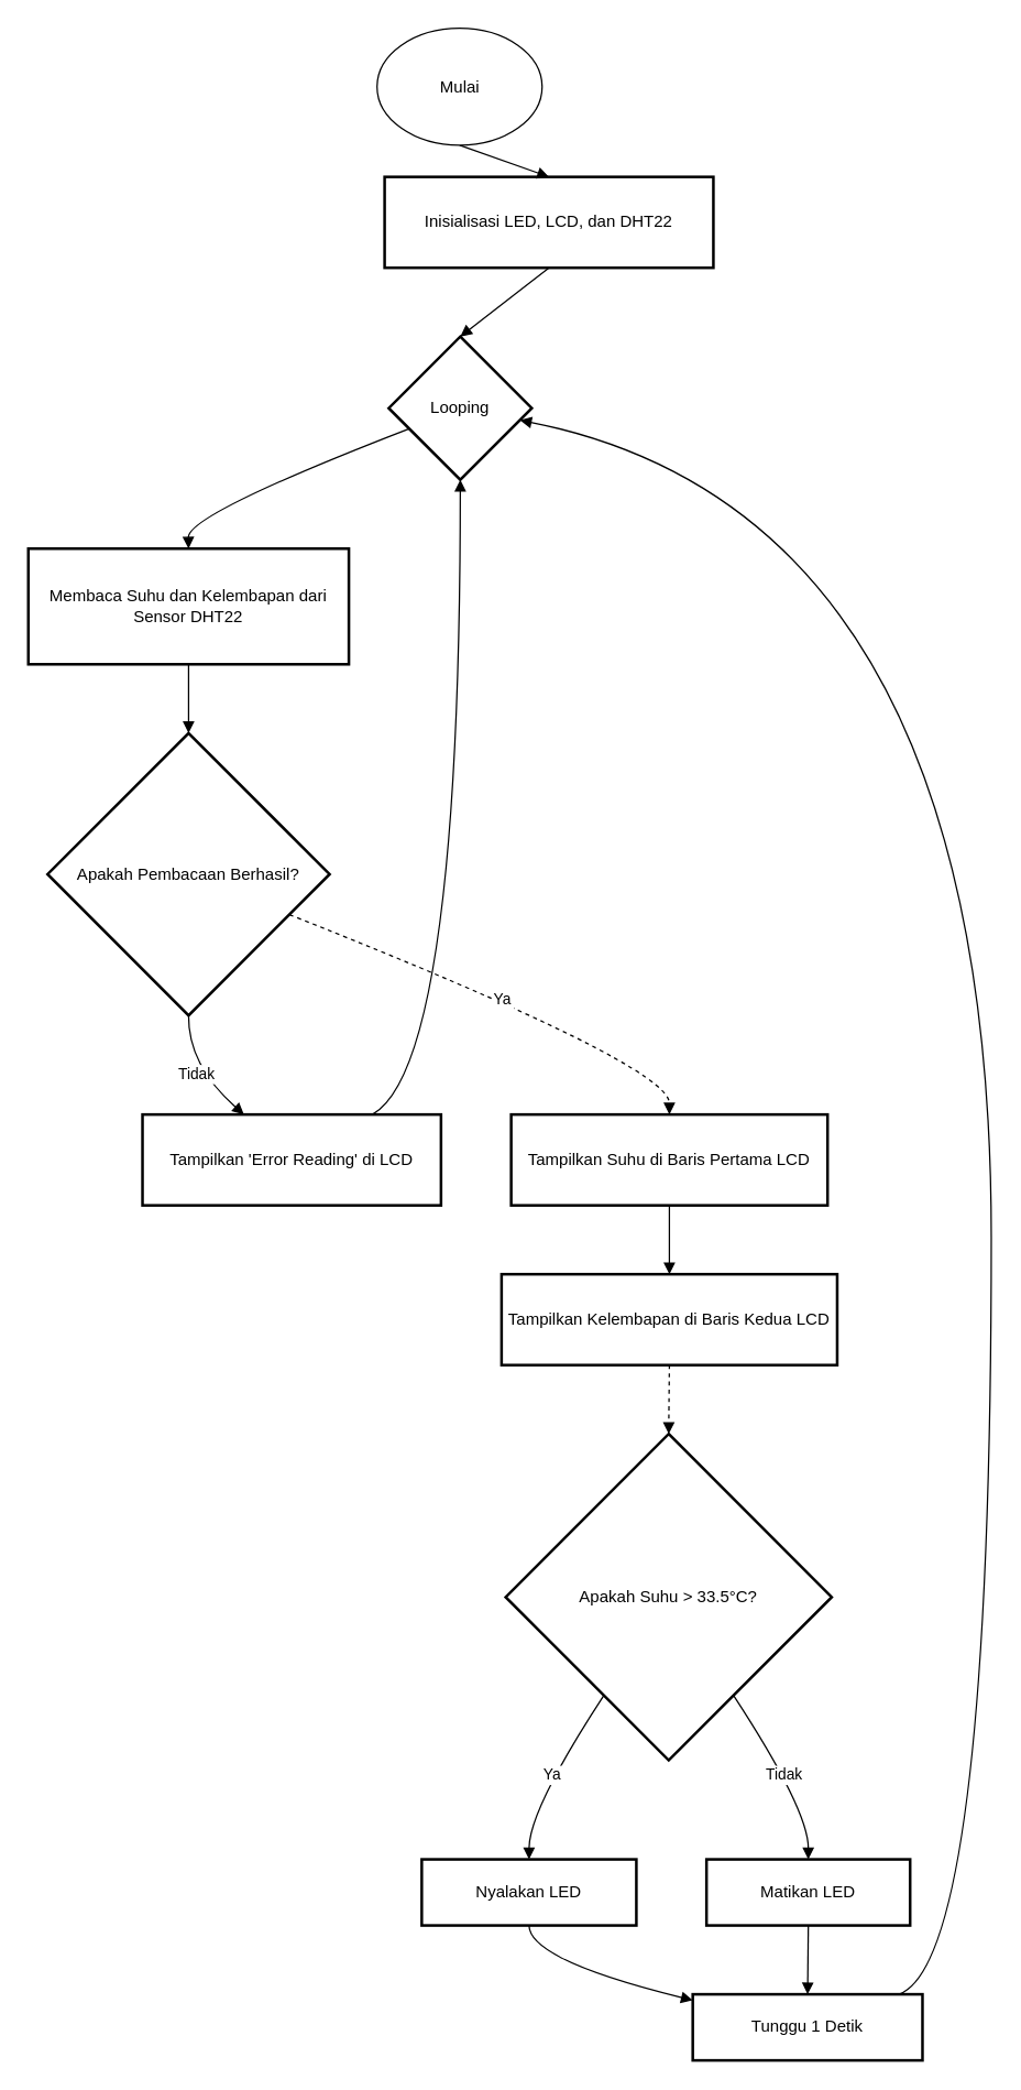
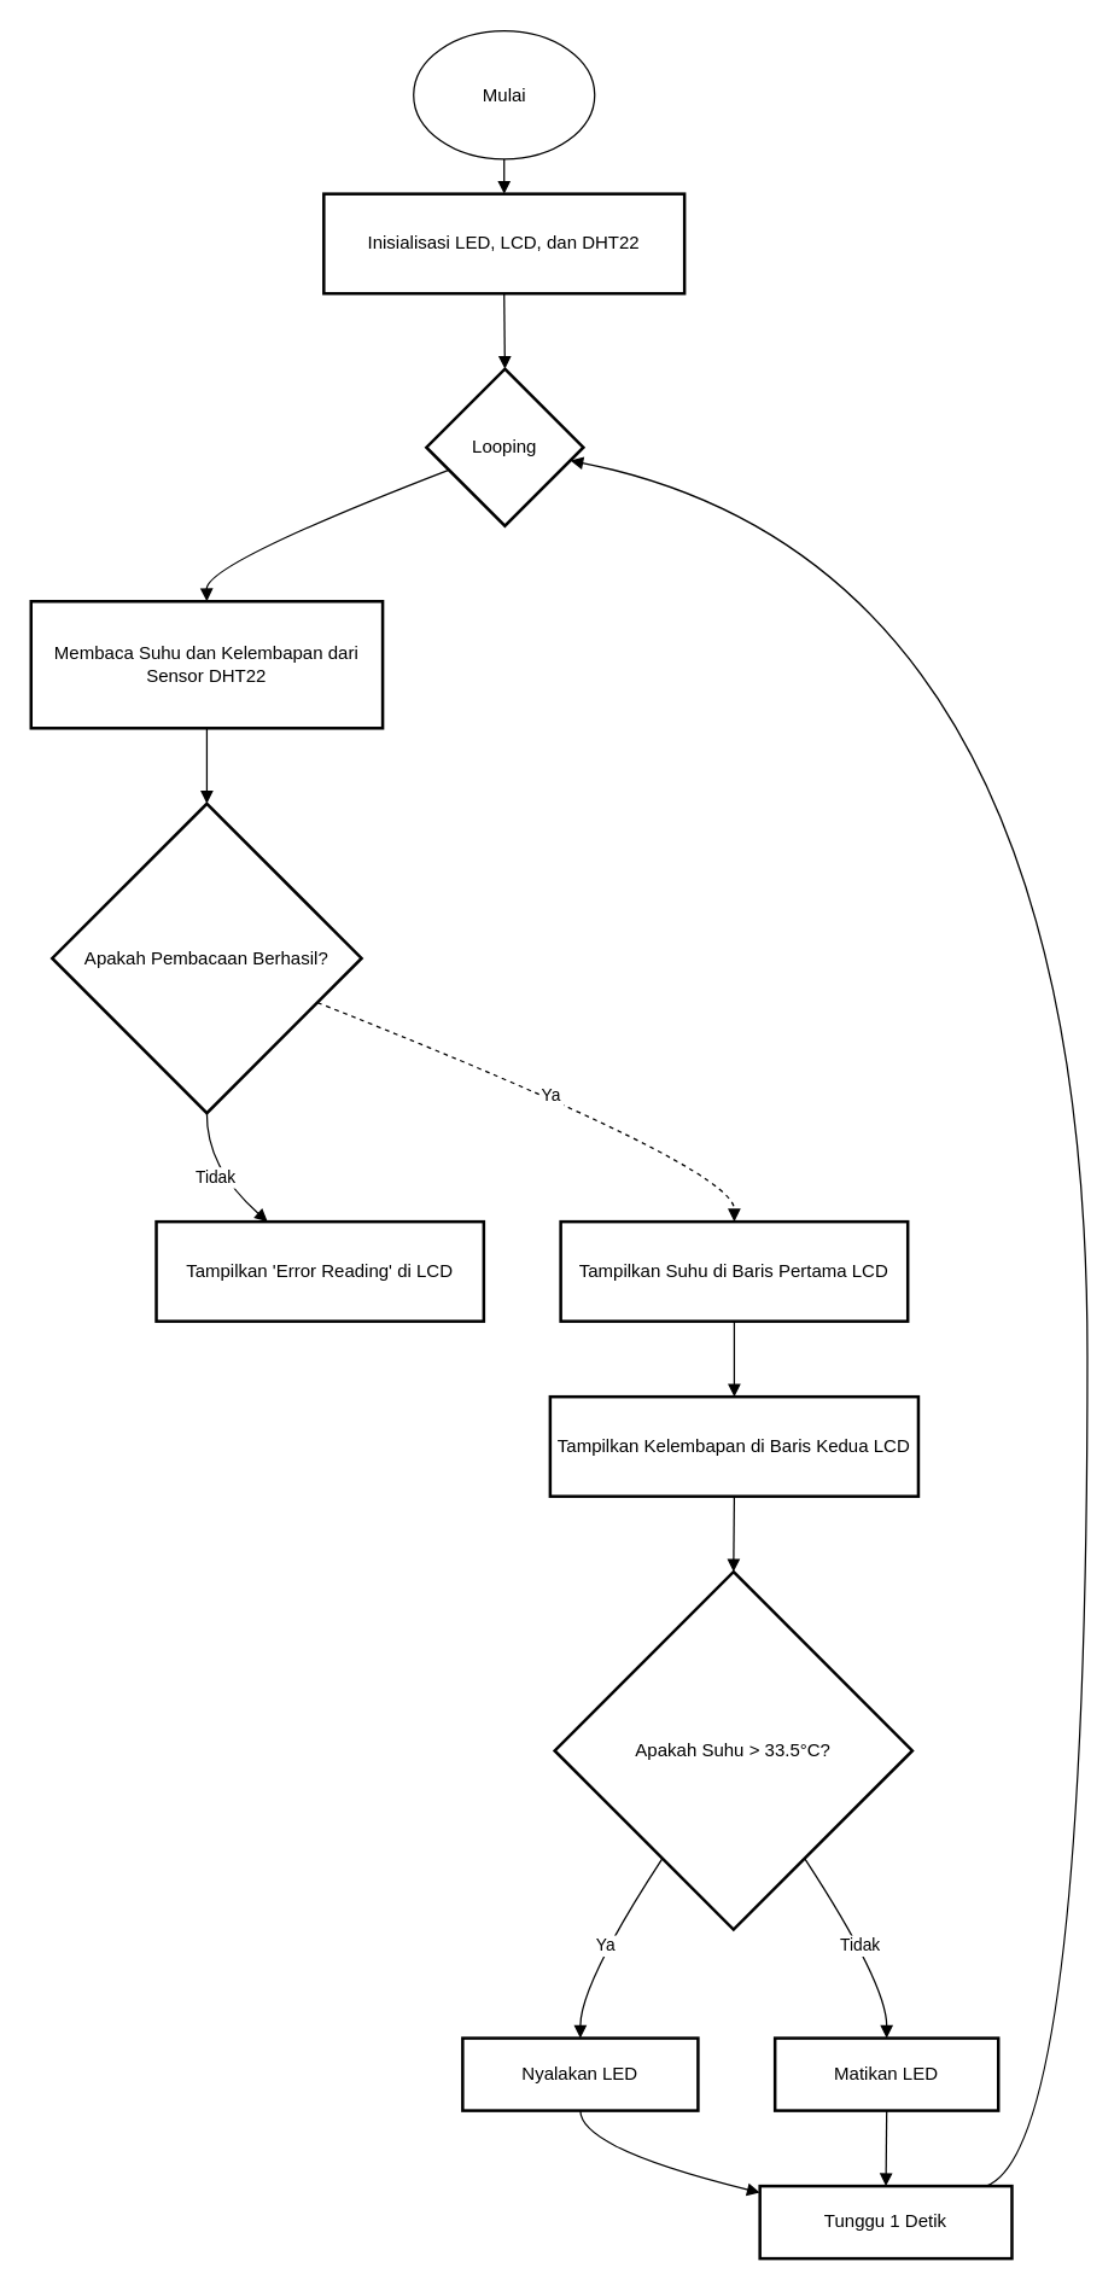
- <mxCell id="2" value="Inisialisasi LED, LCD, dan DHT22" style="whiteSpace=wrap;strokeWidth=2;" vertex="1" parent="1"><mxGeometry x="279" y="128" width="239" height="66" as="geometry" /></mxCell>
+ <mxCell id="2" value="Inisialisasi LED, LCD, dan DHT22" style="whiteSpace=wrap;strokeWidth=2;" vertex="1" parent="1"><mxGeometry x="214" y="128" width="239" height="66" as="geometry" /></mxCell>
- <mxCell id="18" value="" style="curved=1;startArrow=none;endArrow=block;exitX=0.77;exitY=0;entryX=0.5;entryY=1;rounded=0;" edge="1" parent="1" source="6" target="3"><mxGeometry relative="1" as="geometry"><Array as="points"><mxPoint x="334" y="773" /></Array></mxGeometry></mxCell>
- <mxCell id="21" value="" style="curved=1;startArrow=none;endArrow=block;exitX=0.5;exitY=1;entryX=0.5;entryY=0;rounded=0;dashed=1;" edge="1" parent="1" source="8" target="9"><mxGeometry relative="1" as="geometry"><Array as="points" /></mxGeometry></mxCell>
+ <mxCell id="21" value="" style="curved=1;startArrow=none;endArrow=block;exitX=0.5;exitY=1;entryX=0.5;entryY=0;rounded=0;" edge="1" parent="1" source="8" target="9"><mxGeometry relative="1" as="geometry"><Array as="points" /></mxGeometry></mxCell>
